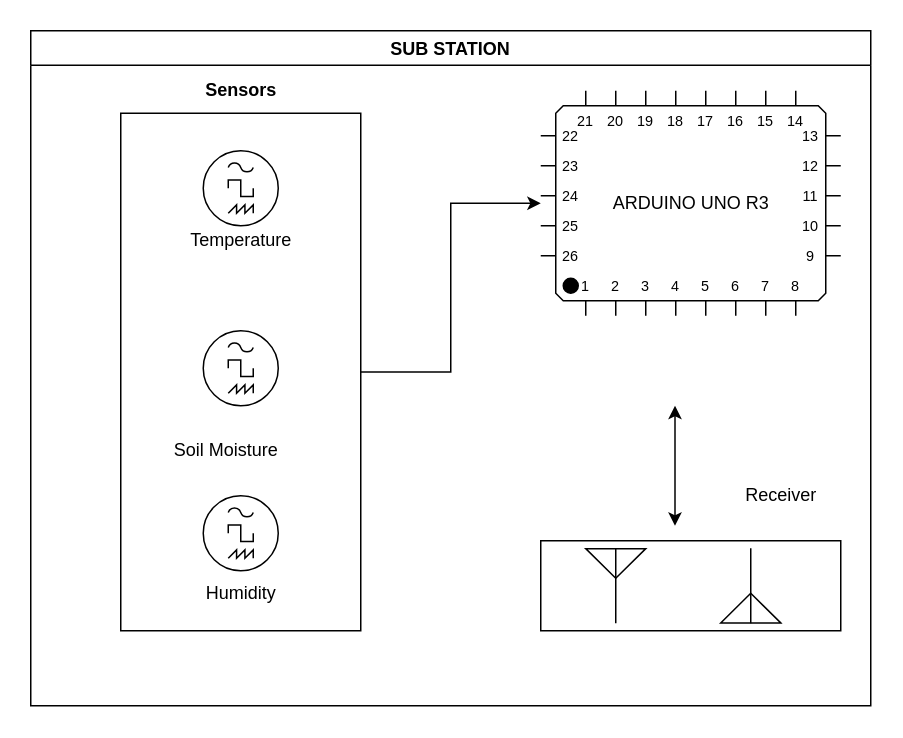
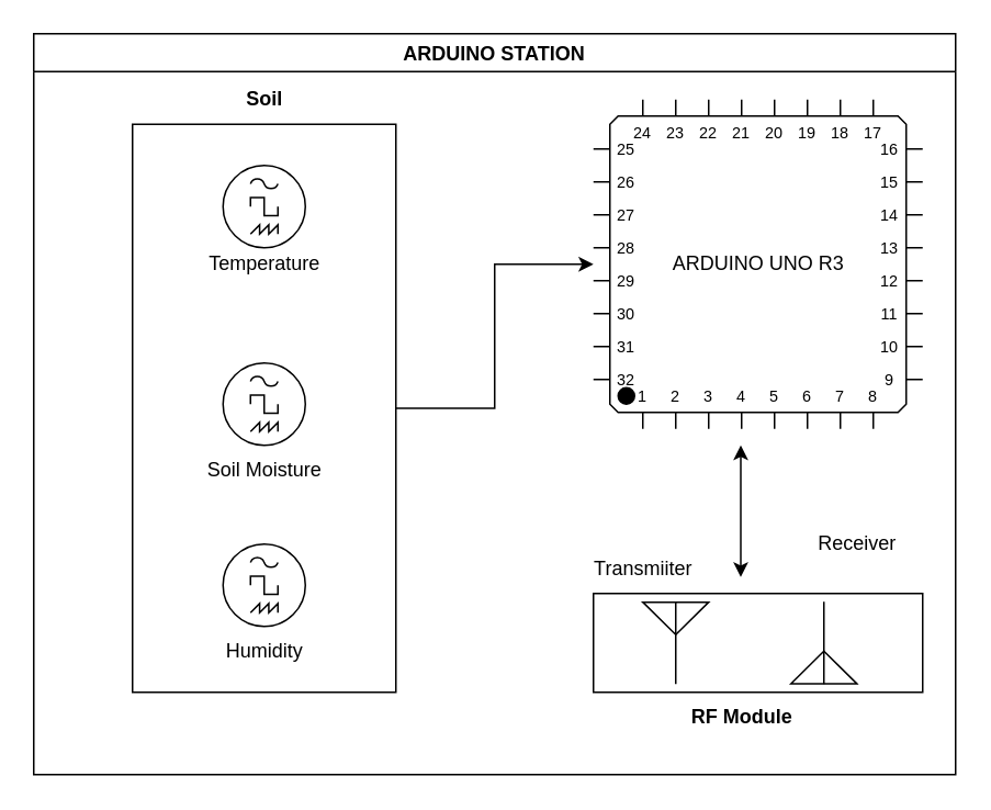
- <mxCell id="2" value="SUB STATION" style="swimlane;" vertex="1" parent="1"><mxGeometry x="20" y="20" width="560" height="450" as="geometry" /></mxCell>
+ <mxCell id="2" value="ARDUINO STATION" style="swimlane;" vertex="1" parent="1"><mxGeometry x="20" y="20" width="560" height="450" as="geometry" /></mxCell>
- <mxCell id="4" value="Sensors" style="text;html=1;align=center;verticalAlign=middle;resizable=0;points=[];autosize=1;strokeColor=none;fillColor=none;fontStyle=1" vertex="1" parent="2"><mxGeometry x="105" y="25" width="70" height="30" as="geometry" /></mxCell>
+ <mxCell id="4" value="Soil" style="text;html=1;align=center;verticalAlign=middle;resizable=0;points=[];autosize=1;strokeColor=none;fillColor=none;fontStyle=1" vertex="1" parent="2"><mxGeometry x="105" y="25" width="70" height="30" as="geometry" /></mxCell>
- <mxCell id="3" value="ARDUINO UNO R3" style="shadow=0;dashed=0;align=center;html=1;strokeWidth=1;shape=mxgraph.electrical.logic_gates.qfp_ic;labelNames=a,b,c,d,e,f,g,h,i,j,k,l,m,n,o,p,q,r,s,t,u,v,w,x,y,z,a1,b1,c1,d1,e1,f1,g1,h1,i1,j1,k1,l1,m1,n1;" vertex="1" parent="2"><mxGeometry x="340" y="40" width="200" height="150" as="geometry" /></mxCell>
+ <mxCell id="3" value="ARDUINO UNO R3" style="shadow=0;dashed=0;align=center;html=1;strokeWidth=1;shape=mxgraph.electrical.logic_gates.qfp_ic;labelNames=a,b,c,d,e,f,g,h,i,j,k,l,m,n,o,p,q,r,s,t,u,v,w,x,y,z,a1,b1,c1,d1,e1,f1,g1,h1,i1,j1,k1,l1,m1,n1;" vertex="1" parent="2"><mxGeometry x="340" y="40" width="200" height="200" as="geometry" /></mxCell>
- <mxCell id="11" value="Soil Moisture" style="text;html=1;align=center;verticalAlign=middle;resizable=0;points=[];autosize=1;strokeColor=none;fillColor=none;" vertex="1" parent="2"><mxGeometry x="85" y="265" width="90" height="30" as="geometry" /></mxCell>
+ <mxCell id="11" value="Soil Moisture" style="text;html=1;align=center;verticalAlign=middle;resizable=0;points=[];autosize=1;strokeColor=none;fillColor=none;" vertex="1" parent="2"><mxGeometry x="95" y="250" width="90" height="30" as="geometry" /></mxCell>
+ <mxCell id="18" value="Transmiiter" style="text;html=1;align=center;verticalAlign=middle;resizable=0;points=[];autosize=1;strokeColor=none;fillColor=none;" vertex="1" parent="2"><mxGeometry x="330" y="310" width="80" height="30" as="geometry" /></mxCell>
+ <mxCell id="17" value="RF Module" style="text;html=1;align=center;verticalAlign=middle;resizable=0;points=[];autosize=1;strokeColor=none;fillColor=none;fontStyle=1" vertex="1" parent="2"><mxGeometry x="390" y="400" width="80" height="30" as="geometry" /></mxCell>
